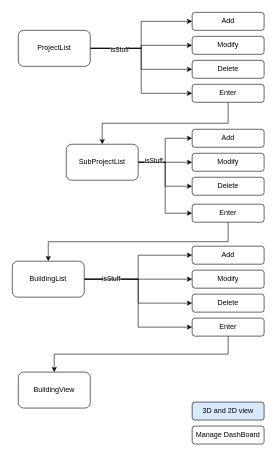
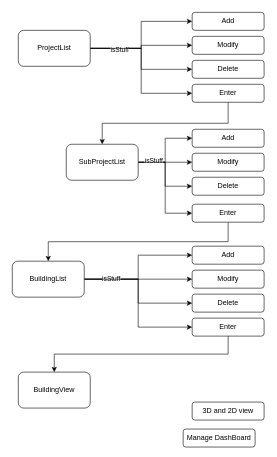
- <mxCell id="36" value="3D and 2D view" style="rounded=1;whiteSpace=wrap;html=1;fillColor=#dae8fc;" vertex="1" parent="1"><mxGeometry x="320" y="670" width="120" height="30" as="geometry" /></mxCell>
+ <mxCell id="36" value="3D and 2D view" style="rounded=1;whiteSpace=wrap;html=1;" vertex="1" parent="1"><mxGeometry x="320" y="670" width="120" height="30" as="geometry" /></mxCell>
- <mxCell id="37" value="Manage DashBoard" style="rounded=1;whiteSpace=wrap;html=1;" vertex="1" parent="1"><mxGeometry x="320" y="710" width="120" height="30" as="geometry" /></mxCell>
+ <mxCell id="37" value="Manage DashBoard" style="rounded=1;whiteSpace=wrap;html=1;" vertex="1" parent="1"><mxGeometry x="305" y="715" width="120" height="30" as="geometry" /></mxCell>
